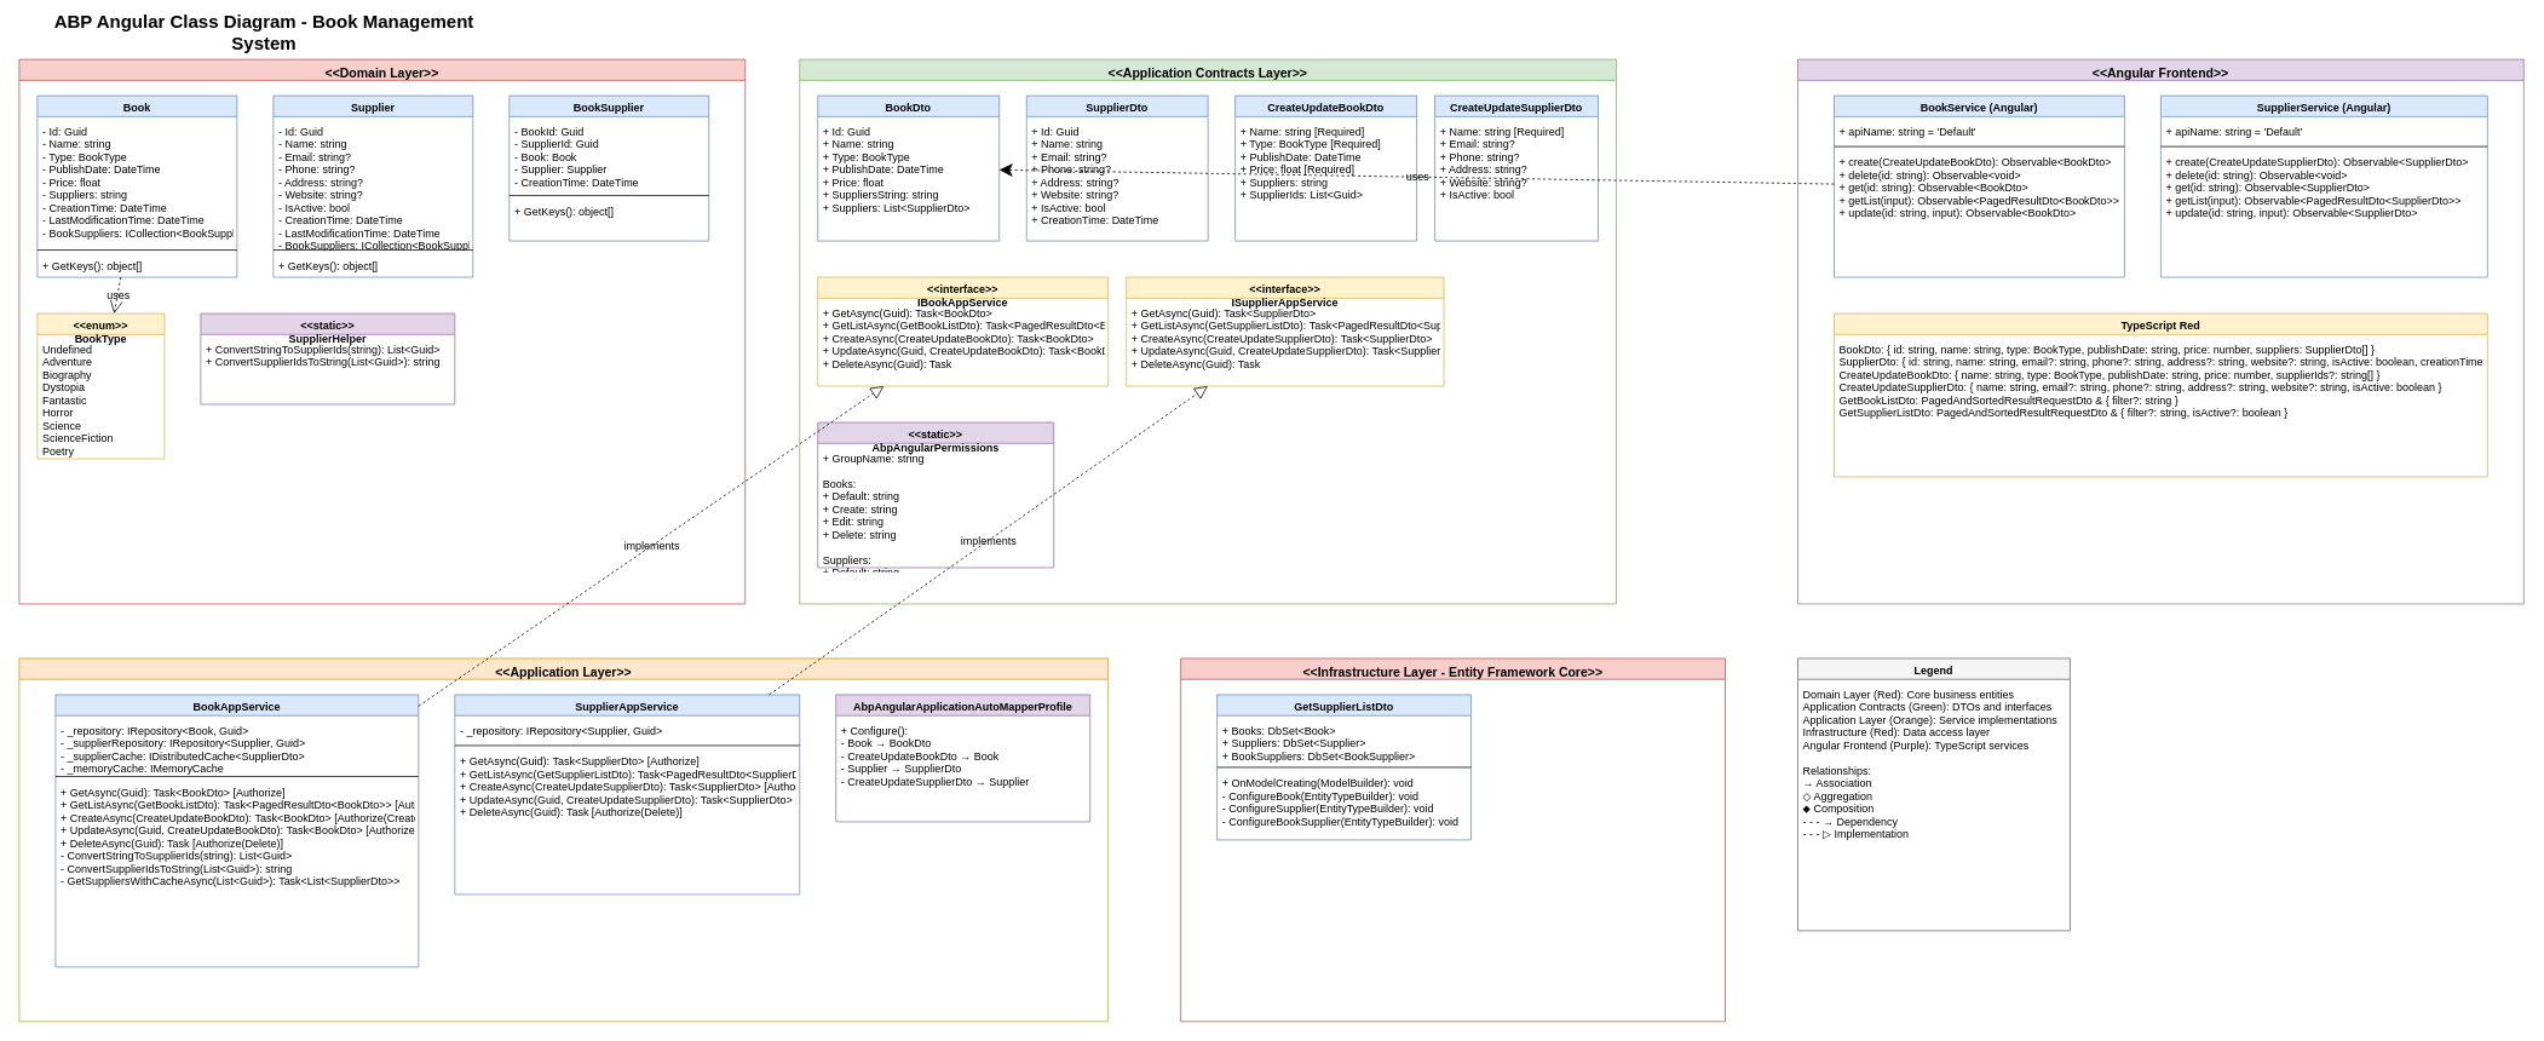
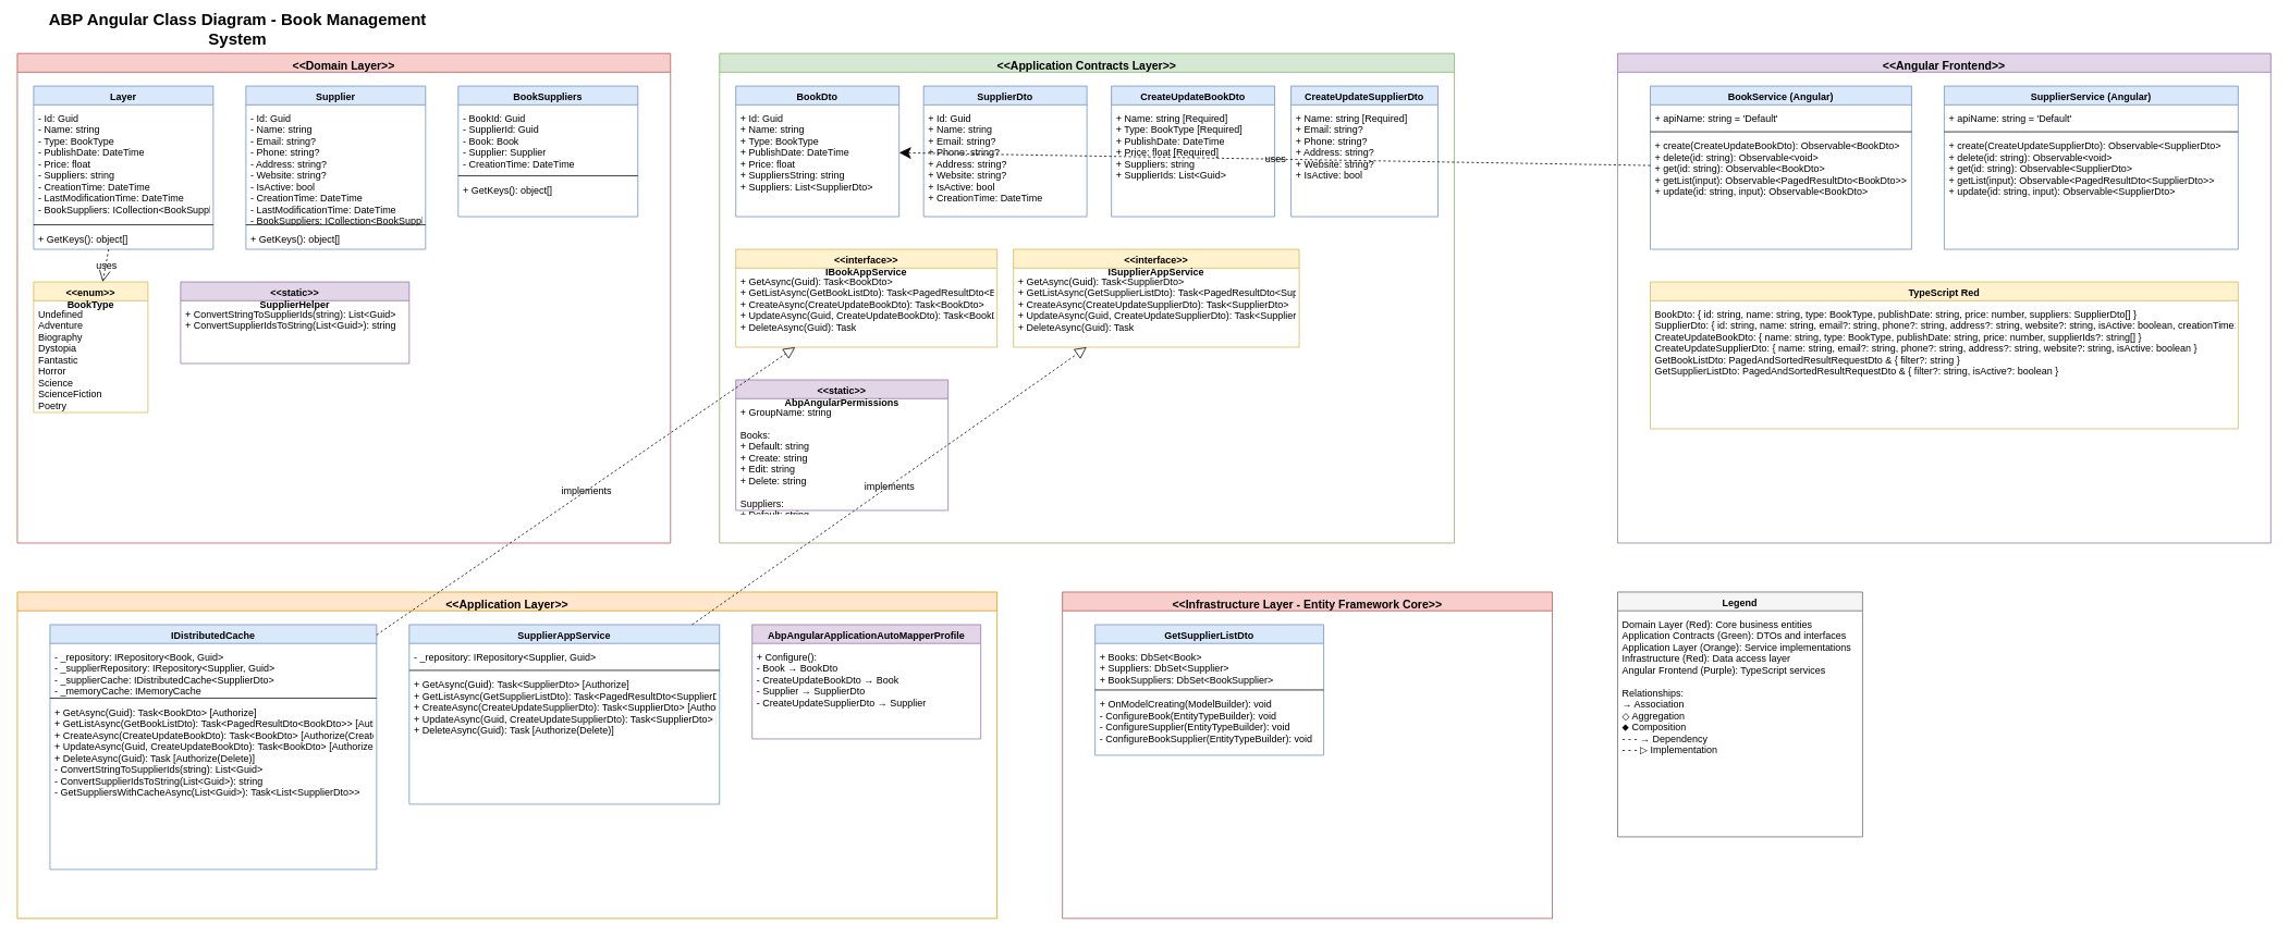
- <mxCell id="3" value="Book" style="swimlane;fontStyle=1;align=center;verticalAlign=top;childLayout=1;collapsible=1;resizeParent=1;resizeParentMax=0;resizeLast=0;fillColor=#dae8fc;strokeColor=#6c8ebf;" parent="2" vertex="1"><mxGeometry x="20" y="40" width="220" height="200" as="geometry" /></mxCell>
+ <mxCell id="3" value="Layer" style="swimlane;fontStyle=1;align=center;verticalAlign=top;childLayout=1;collapsible=1;resizeParent=1;resizeParentMax=0;resizeLast=0;fillColor=#dae8fc;strokeColor=#6c8ebf;" parent="2" vertex="1"><mxGeometry x="20" y="40" width="220" height="200" as="geometry" /></mxCell>
- <mxCell id="11" value="BookSupplier" style="swimlane;fontStyle=1;align=center;verticalAlign=top;childLayout=1;collapsible=1;resizeParent=1;resizeParentMax=0;resizeLast=0;fillColor=#dae8fc;strokeColor=#6c8ebf;" parent="2" vertex="1"><mxGeometry x="540" y="40" width="220" height="160" as="geometry" /></mxCell>
+ <mxCell id="11" value="BookSuppliers" style="swimlane;fontStyle=1;align=center;verticalAlign=top;childLayout=1;collapsible=1;resizeParent=1;resizeParentMax=0;resizeLast=0;fillColor=#dae8fc;strokeColor=#6c8ebf;" parent="2" vertex="1"><mxGeometry x="540" y="40" width="220" height="160" as="geometry" /></mxCell>
- <mxCell id="35" value="BookAppService" style="swimlane;fontStyle=1;align=center;verticalAlign=top;childLayout=1;collapsible=1;resizeParent=1;resizeParentMax=0;resizeLast=0;fillColor=#dae8fc;strokeColor=#6c8ebf;" parent="34" vertex="1"><mxGeometry x="40" y="40" width="400" height="300" as="geometry" /></mxCell>
+ <mxCell id="35" value="IDistributedCache" style="swimlane;fontStyle=1;align=center;verticalAlign=top;childLayout=1;collapsible=1;resizeParent=1;resizeParentMax=0;resizeLast=0;fillColor=#dae8fc;strokeColor=#6c8ebf;" parent="34" vertex="1"><mxGeometry x="40" y="40" width="400" height="300" as="geometry" /></mxCell>
